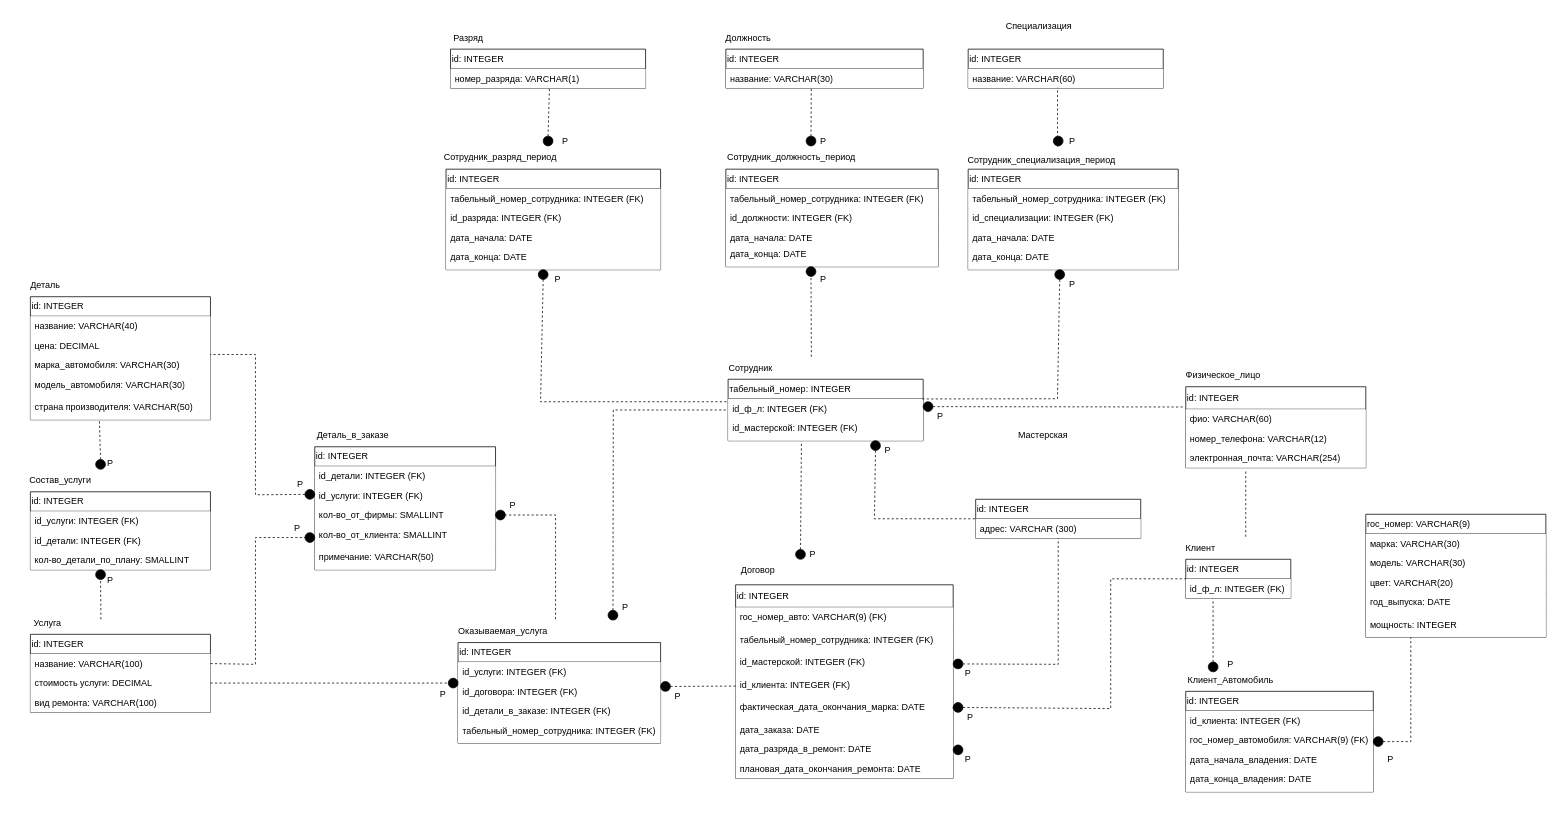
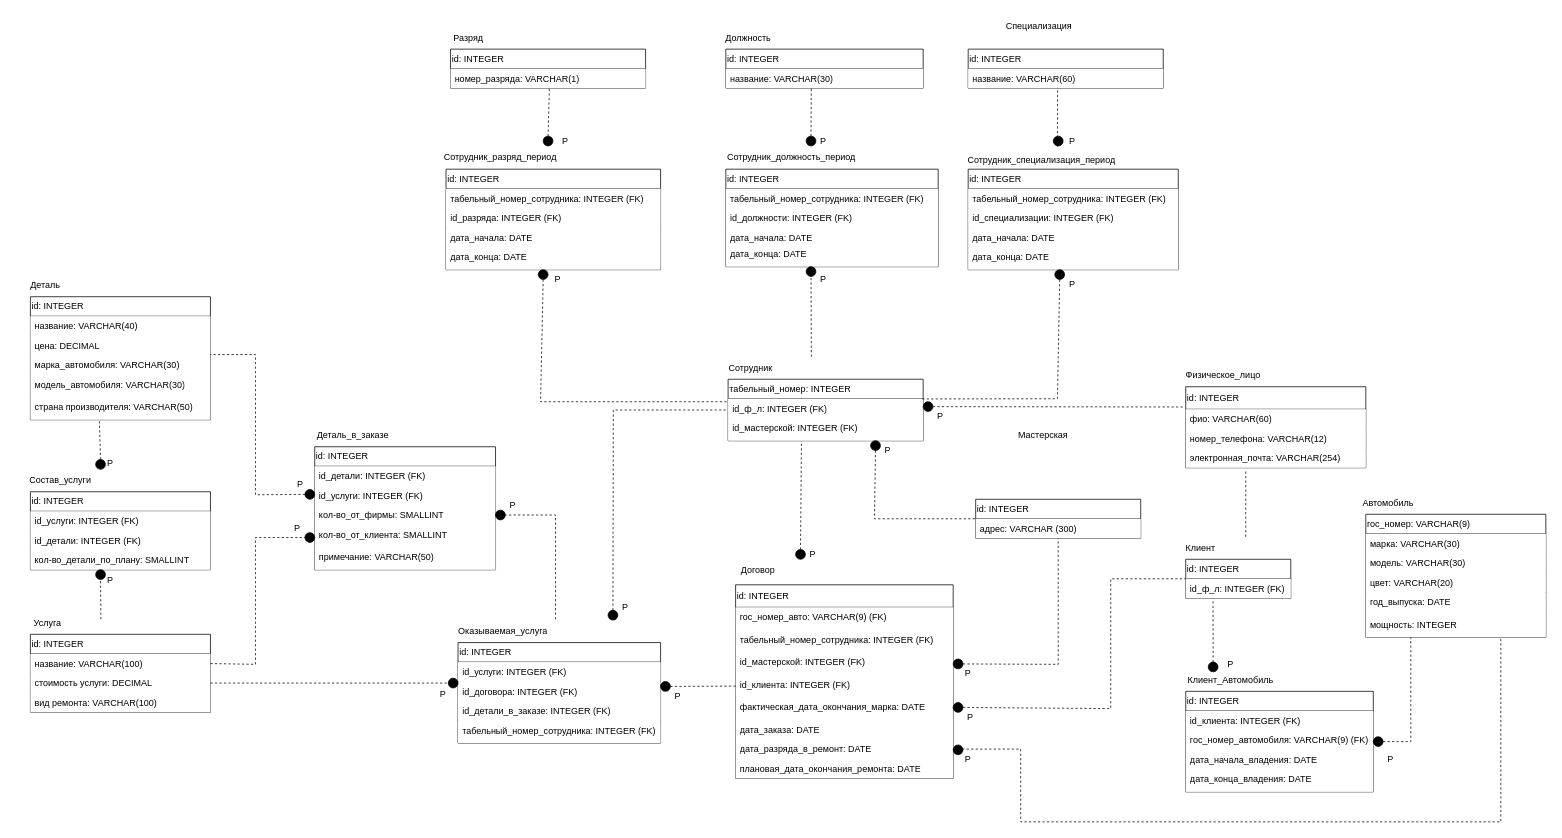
+ <mxCell id="21" value="Автомобиль" style="text;html=1;align=center;verticalAlign=middle;whiteSpace=wrap;rounded=0;" parent="1" vertex="1"><mxGeometry x="1820" y="655" width="60" height="30" as="geometry" /></mxCell>
+ <mxCell id="164" value="" style="endArrow=none;dashed=1;html=1;rounded=0;exitX=1;exitY=0.5;exitDx=0;exitDy=0;entryX=0.75;entryY=1;entryDx=0;entryDy=0;" edge="1" parent="1" source="9" target="15"><mxGeometry width="50" height="50" relative="1" as="geometry"><mxPoint x="1370" y="925" as="sourcePoint" /><mxPoint x="1420" y="875" as="targetPoint" /><Array as="points"><mxPoint x="1360" y="998" /><mxPoint x="1360" y="1095" /><mxPoint x="2000" y="1095" /></Array></mxGeometry></mxCell>
